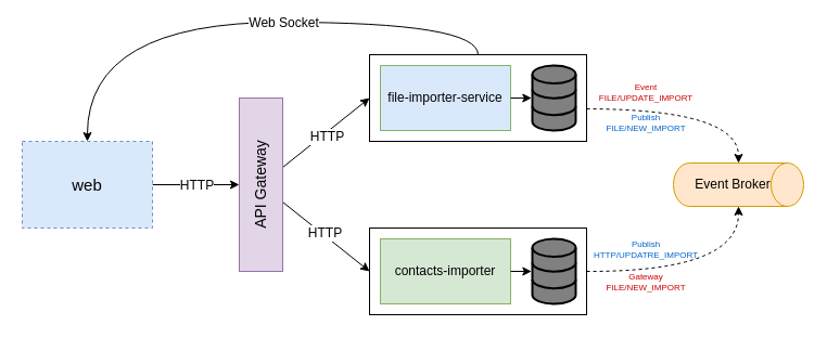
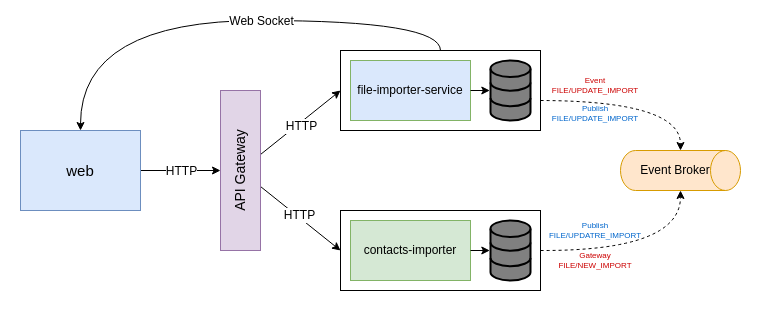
- <mxCell id="7" value="Publish&lt;br style=&quot;font-size: 8px;&quot;&gt;FILE/NEW_IMPORT" style="text;html=1;strokeColor=none;fillColor=none;align=center;verticalAlign=middle;whiteSpace=wrap;rounded=0;fontSize=8;fontColor=#0066CC;" vertex="1" parent="1"><mxGeometry x="555" y="95" width="80" height="35" as="geometry" /></mxCell>
+ <mxCell id="7" value="Publish&lt;br style=&quot;font-size: 8px;&quot;&gt;FILE/UPDATE_IMPORT" style="text;html=1;strokeColor=none;fillColor=none;align=center;verticalAlign=middle;whiteSpace=wrap;rounded=0;fontSize=8;fontColor=#0066CC;" vertex="1" parent="1"><mxGeometry x="555" y="95" width="80" height="35" as="geometry" /></mxCell>
- <mxCell id="4" value="&lt;font style=&quot;font-size: 15px;&quot;&gt;web&lt;/font&gt;" style="rounded=0;whiteSpace=wrap;html=1;fillColor=#dae8fc;strokeColor=#6c8ebf;dashed=1;" vertex="1" parent="1"><mxGeometry x="20" y="130" width="120" height="80" as="geometry" /></mxCell>
+ <mxCell id="4" value="&lt;font style=&quot;font-size: 15px;&quot;&gt;web&lt;/font&gt;" style="rounded=0;whiteSpace=wrap;html=1;fillColor=#dae8fc;strokeColor=#6c8ebf;" vertex="1" parent="1"><mxGeometry x="20" y="130" width="120" height="80" as="geometry" /></mxCell>
- <mxCell id="6" value="Publish&lt;br style=&quot;font-size: 8px;&quot;&gt;HTTP/UPDATRE_IMPORT" style="text;html=1;strokeColor=none;fillColor=none;align=center;verticalAlign=middle;whiteSpace=wrap;rounded=0;fontSize=8;fontColor=#0066CC;" vertex="1" parent="1"><mxGeometry x="540" y="220" width="110" height="20" as="geometry" /></mxCell>
+ <mxCell id="6" value="Publish&lt;br style=&quot;font-size: 8px;&quot;&gt;FILE/UPDATRE_IMPORT" style="text;html=1;strokeColor=none;fillColor=none;align=center;verticalAlign=middle;whiteSpace=wrap;rounded=0;fontSize=8;fontColor=#0066CC;" vertex="1" parent="1"><mxGeometry x="540" y="220" width="110" height="20" as="geometry" /></mxCell>
